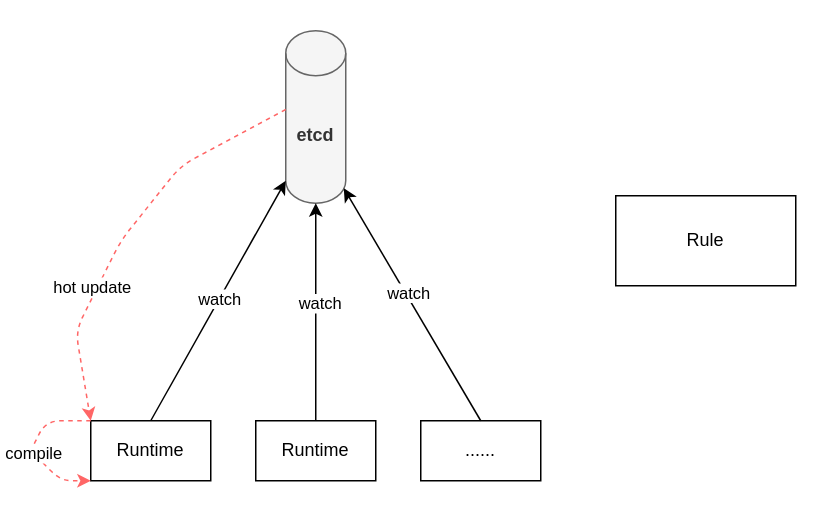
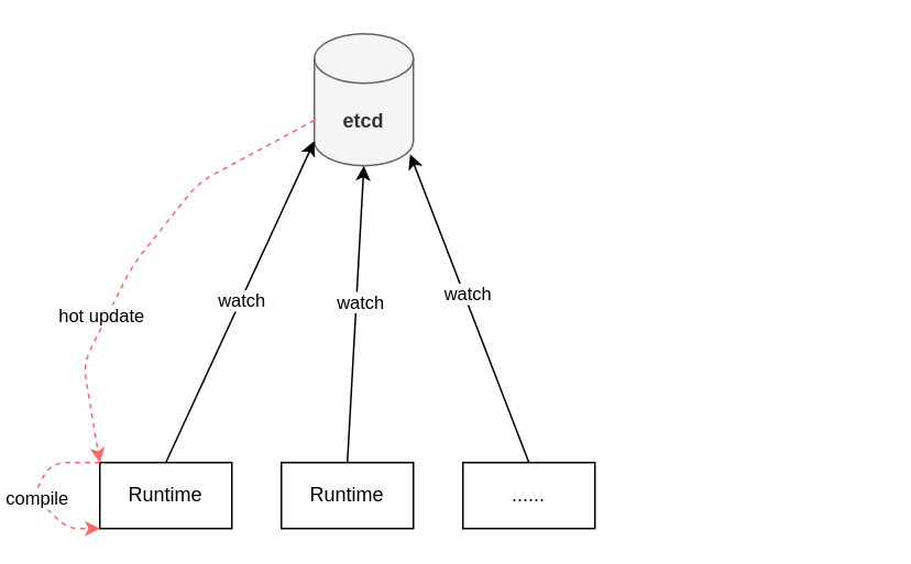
- <mxCell id="2" value="&lt;b&gt;etcd&lt;/b&gt;" style="shape=cylinder3;whiteSpace=wrap;html=1;boundedLbl=1;backgroundOutline=1;size=15;fillColor=#f5f5f5;strokeColor=#666666;fontColor=#333333;" vertex="1" parent="1"><mxGeometry x="190" y="20" width="40" height="115" as="geometry" /></mxCell>
+ <mxCell id="2" value="&lt;b&gt;etcd&lt;/b&gt;" style="shape=cylinder3;whiteSpace=wrap;html=1;boundedLbl=1;backgroundOutline=1;size=15;fillColor=#f5f5f5;strokeColor=#666666;fontColor=#333333;" vertex="1" parent="1"><mxGeometry x="190" y="20" width="60" height="80" as="geometry" /></mxCell>
- <mxCell id="12" value="Rule" style="rounded=0;whiteSpace=wrap;html=1;" vertex="1" parent="1"><mxGeometry x="410" y="130" width="120" height="60" as="geometry" /></mxCell>
